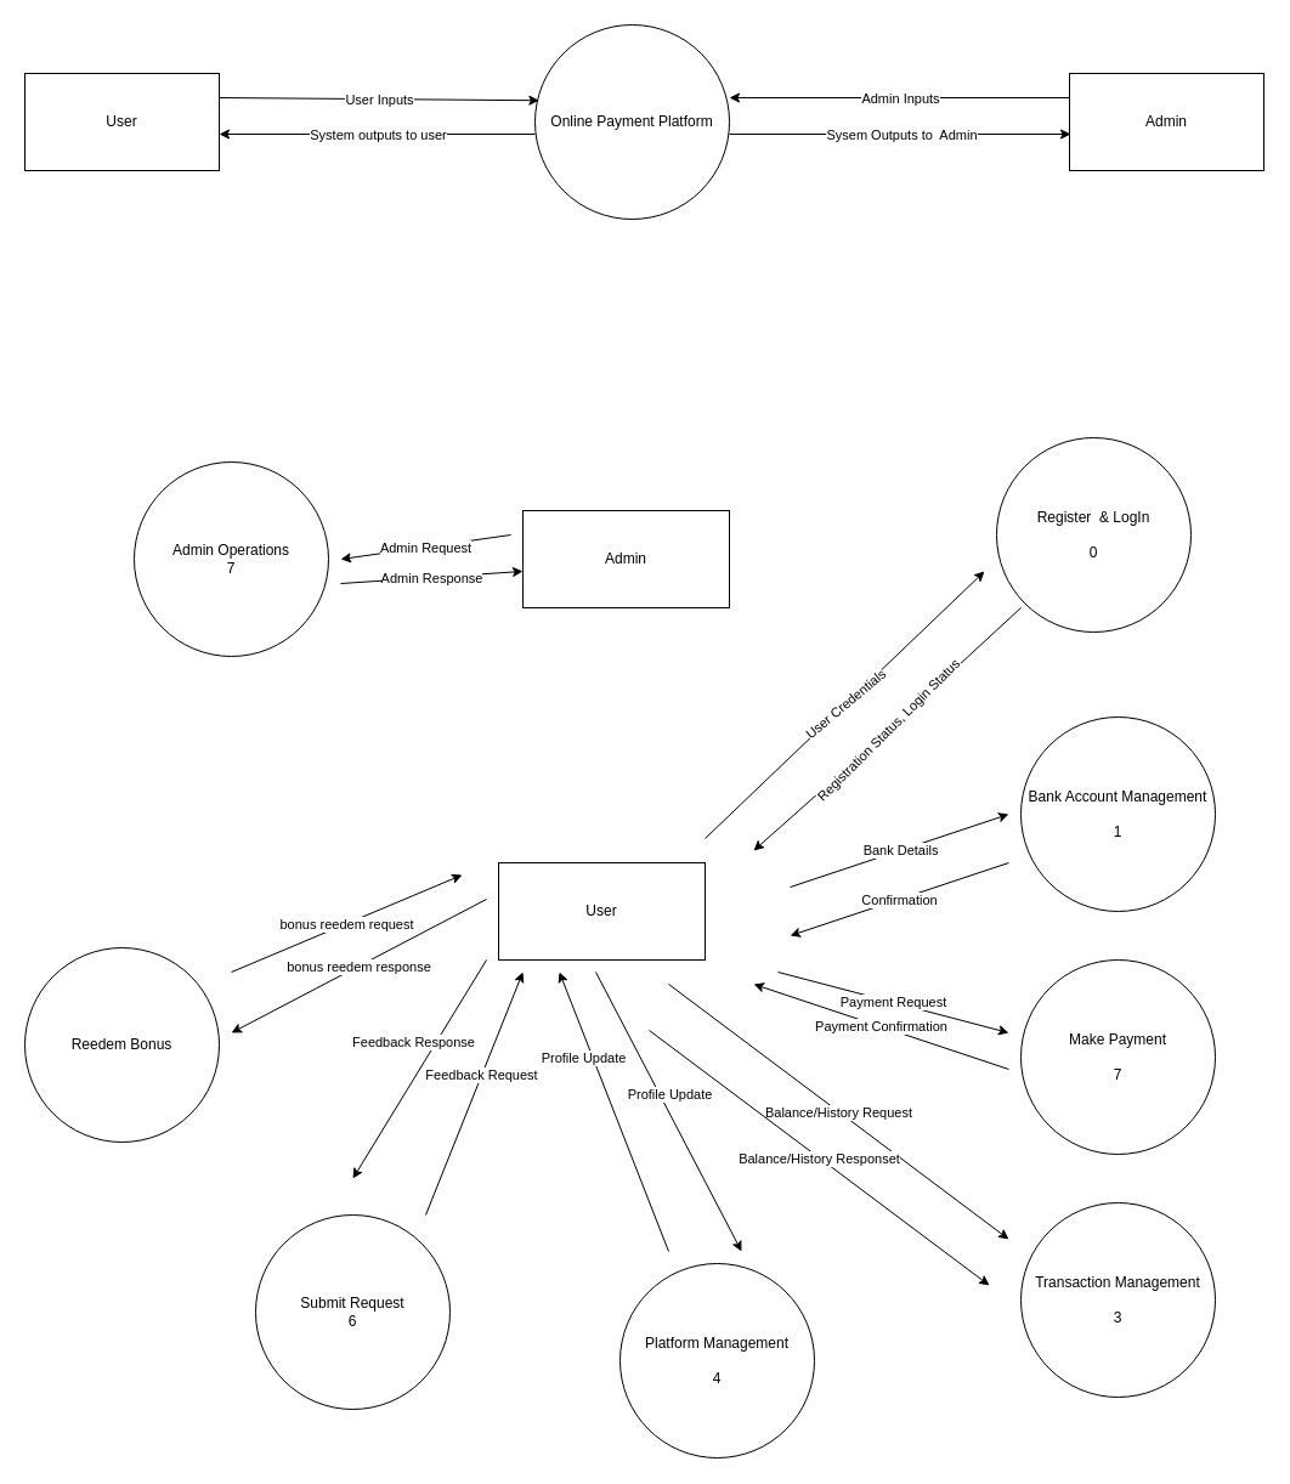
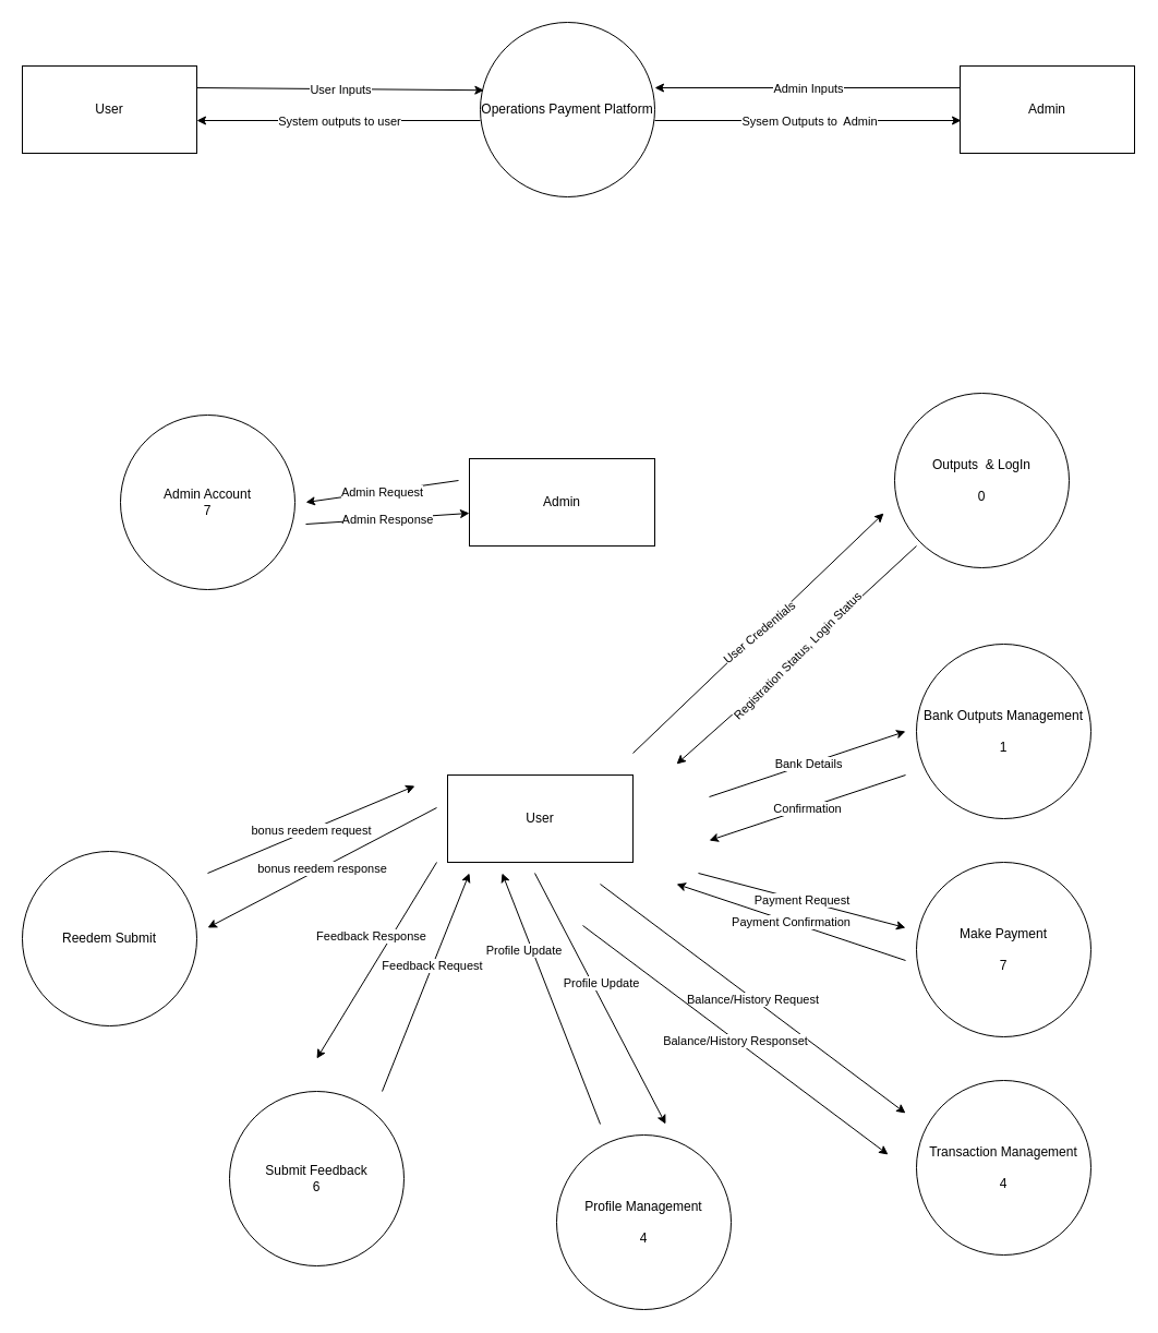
- <mxCell id="34" value="Online Payment Platform" style="shape=ellipse;html=1;dashed=0;whiteSpace=wrap;perimeter=ellipsePerimeter;" parent="1" vertex="1"><mxGeometry x="440" y="20" width="160" height="160" as="geometry" /></mxCell>
+ <mxCell id="34" value="Operations Payment Platform" style="shape=ellipse;html=1;dashed=0;whiteSpace=wrap;perimeter=ellipsePerimeter;" parent="1" vertex="1"><mxGeometry x="440" y="20" width="160" height="160" as="geometry" /></mxCell>
- <mxCell id="4" value="Register&amp;nbsp; &amp;amp; LogIn&lt;br&gt;&lt;br&gt;0" style="shape=ellipse;html=1;dashed=0;whiteSpace=wrap;perimeter=ellipsePerimeter;" parent="1" vertex="1"><mxGeometry x="820" y="360" width="160" height="160" as="geometry" /></mxCell>
+ <mxCell id="4" value="Outputs&amp;nbsp; &amp;amp; LogIn&lt;br&gt;&lt;br&gt;0" style="shape=ellipse;html=1;dashed=0;whiteSpace=wrap;perimeter=ellipsePerimeter;" parent="1" vertex="1"><mxGeometry x="820" y="360" width="160" height="160" as="geometry" /></mxCell>
- <mxCell id="2" value="Admin Operations&lt;br&gt;7" style="shape=ellipse;html=1;dashed=0;whiteSpace=wrap;perimeter=ellipsePerimeter;" parent="1" vertex="1"><mxGeometry x="110" y="380" width="160" height="160" as="geometry" /></mxCell>
+ <mxCell id="2" value="Admin Account&lt;br&gt;7" style="shape=ellipse;html=1;dashed=0;whiteSpace=wrap;perimeter=ellipsePerimeter;" parent="1" vertex="1"><mxGeometry x="110" y="380" width="160" height="160" as="geometry" /></mxCell>
- <mxCell id="5" value="Bank Account Management&lt;br&gt;&lt;br&gt;1" style="shape=ellipse;html=1;dashed=0;whiteSpace=wrap;perimeter=ellipsePerimeter;" parent="1" vertex="1"><mxGeometry x="840" y="590" width="160" height="160" as="geometry" /></mxCell>
+ <mxCell id="5" value="Bank Outputs Management&lt;br&gt;&lt;br&gt;1" style="shape=ellipse;html=1;dashed=0;whiteSpace=wrap;perimeter=ellipsePerimeter;" parent="1" vertex="1"><mxGeometry x="840" y="590" width="160" height="160" as="geometry" /></mxCell>
- <mxCell id="50" value="Reedem Bonus" style="shape=ellipse;html=1;dashed=0;whiteSpace=wrap;perimeter=ellipsePerimeter;" parent="1" vertex="1"><mxGeometry x="20" y="780" width="160" height="160" as="geometry" /></mxCell>
+ <mxCell id="50" value="Reedem Submit" style="shape=ellipse;html=1;dashed=0;whiteSpace=wrap;perimeter=ellipsePerimeter;" parent="1" vertex="1"><mxGeometry x="20" y="780" width="160" height="160" as="geometry" /></mxCell>
- <mxCell id="31" value="Transaction Management&lt;br&gt;&lt;br&gt;3" style="shape=ellipse;html=1;dashed=0;whiteSpace=wrap;perimeter=ellipsePerimeter;" parent="1" vertex="1"><mxGeometry x="840" y="990" width="160" height="160" as="geometry" /></mxCell>
+ <mxCell id="31" value="Transaction Management&lt;br&gt;&lt;br&gt;4" style="shape=ellipse;html=1;dashed=0;whiteSpace=wrap;perimeter=ellipsePerimeter;" parent="1" vertex="1"><mxGeometry x="840" y="990" width="160" height="160" as="geometry" /></mxCell>
- <mxCell id="45" value="Submit Request&lt;br&gt;6" style="shape=ellipse;html=1;dashed=0;whiteSpace=wrap;perimeter=ellipsePerimeter;" parent="1" vertex="1"><mxGeometry x="210" y="1000" width="160" height="160" as="geometry" /></mxCell>
+ <mxCell id="45" value="Submit Feedback&lt;br&gt;6" style="shape=ellipse;html=1;dashed=0;whiteSpace=wrap;perimeter=ellipsePerimeter;" parent="1" vertex="1"><mxGeometry x="210" y="1000" width="160" height="160" as="geometry" /></mxCell>
- <mxCell id="26" value="Platform Management&lt;br&gt;&lt;br&gt;4" style="shape=ellipse;html=1;dashed=0;whiteSpace=wrap;perimeter=ellipsePerimeter;" parent="1" vertex="1"><mxGeometry x="510" y="1040" width="160" height="160" as="geometry" /></mxCell>
+ <mxCell id="26" value="Profile Management&lt;br&gt;&lt;br&gt;4" style="shape=ellipse;html=1;dashed=0;whiteSpace=wrap;perimeter=ellipsePerimeter;" parent="1" vertex="1"><mxGeometry x="510" y="1040" width="160" height="160" as="geometry" /></mxCell>
